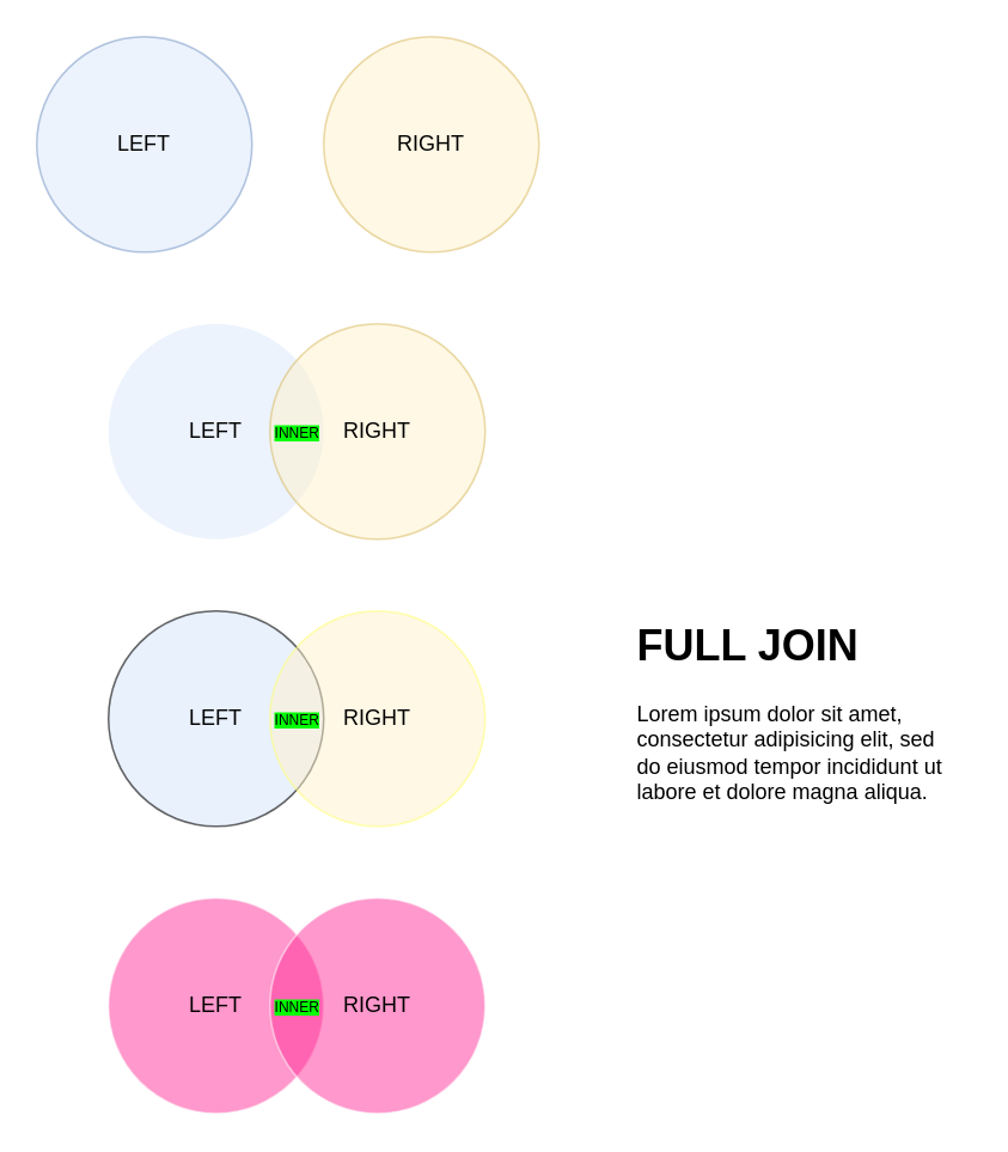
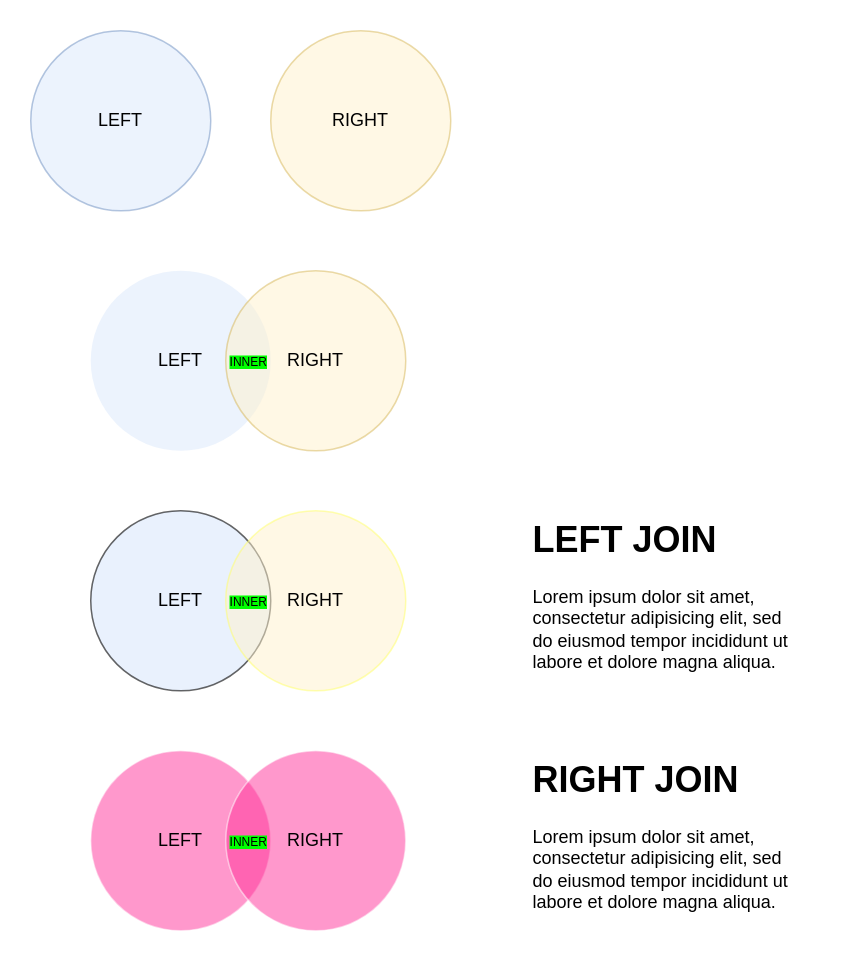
- <mxCell id="10" value="&lt;h1&gt;FULL JOIN&lt;/h1&gt;&lt;p&gt;Lorem ipsum dolor sit amet, consectetur adipisicing elit, sed do eiusmod tempor incididunt ut labore et dolore magna aliqua.&lt;/p&gt;" style="text;html=1;spacing=5;spacingTop=-20;whiteSpace=wrap;overflow=hidden;rounded=0;" vertex="1" parent="1"><mxGeometry x="350" y="340" width="190" height="120" as="geometry" /></mxCell>
+ <mxCell id="10" value="&lt;h1&gt;LEFT JOIN&lt;/h1&gt;&lt;p&gt;Lorem ipsum dolor sit amet, consectetur adipisicing elit, sed do eiusmod tempor incididunt ut labore et dolore magna aliqua.&lt;/p&gt;" style="text;html=1;spacing=5;spacingTop=-20;whiteSpace=wrap;overflow=hidden;rounded=0;" vertex="1" parent="1"><mxGeometry x="350" y="340" width="190" height="120" as="geometry" /></mxCell>
+ <mxCell id="14" value="&lt;h1&gt;RIGHT JOIN&lt;/h1&gt;&lt;p&gt;Lorem ipsum dolor sit amet, consectetur adipisicing elit, sed do eiusmod tempor incididunt ut labore et dolore magna aliqua.&lt;/p&gt;" style="text;html=1;spacing=5;spacingTop=-20;whiteSpace=wrap;overflow=hidden;rounded=0;" vertex="1" parent="1"><mxGeometry x="350" y="500" width="190" height="120" as="geometry" /></mxCell>
